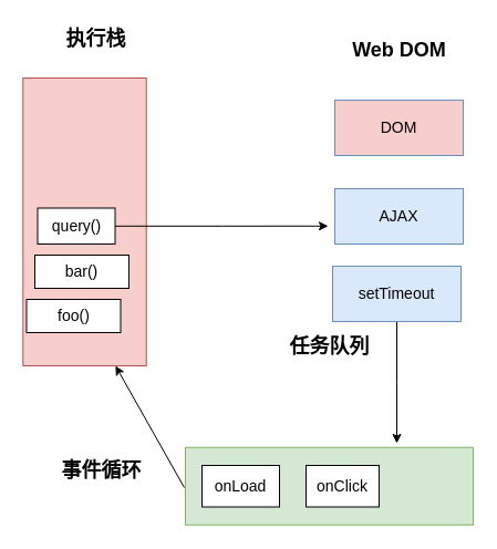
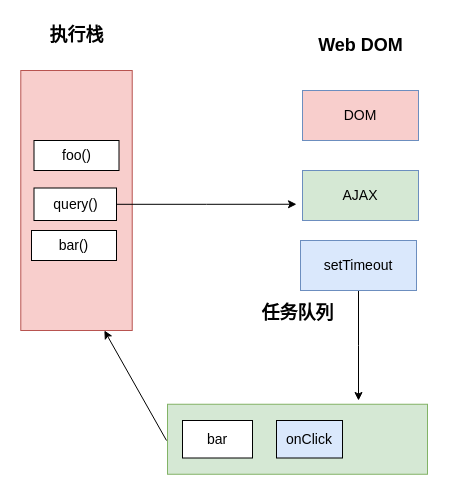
- <mxCell id="2" value="执行栈" style="text;html=1;align=center;verticalAlign=middle;resizable=0;points=[];autosize=1;fontSize=18;fontStyle=1" vertex="1" parent="1"><mxGeometry x="51" y="20" width="70" height="30" as="geometry" /></mxCell>
+ <mxCell id="2" value="执行栈" style="text;html=1;align=center;verticalAlign=middle;resizable=0;points=[];autosize=1;fontSize=18;fontStyle=1" vertex="1" parent="1"><mxGeometry x="41" y="20" width="70" height="30" as="geometry" /></mxCell>
- <mxCell id="6" value="AJAX" style="rounded=0;whiteSpace=wrap;html=1;fontSize=14;fillColor=#dae8fc;strokeColor=#6c8ebf;" vertex="1" parent="1"><mxGeometry x="302" y="170" width="116" height="50" as="geometry" /></mxCell>
+ <mxCell id="6" value="AJAX" style="rounded=0;whiteSpace=wrap;html=1;fontSize=14;fillColor=#d5e8d4;strokeColor=#6c8ebf;" vertex="1" parent="1"><mxGeometry x="302" y="170" width="116" height="50" as="geometry" /></mxCell>
- <mxCell id="18" value="query()" style="rounded=0;whiteSpace=wrap;html=1;fontSize=14;" vertex="1" parent="1"><mxGeometry x="33.5" y="187.5" width="70" height="32.5" as="geometry" /></mxCell>
+ <mxCell id="18" value="query()" style="rounded=0;whiteSpace=wrap;html=1;fontSize=14;" vertex="1" parent="1"><mxGeometry x="33.5" y="187.5" width="82.5" height="32.5" as="geometry" /></mxCell>
- <mxCell id="16" value="foo()" style="rounded=0;whiteSpace=wrap;html=1;fontSize=14;" vertex="1" parent="1"><mxGeometry x="23.5" y="270" width="85" height="30" as="geometry" /></mxCell>
+ <mxCell id="16" value="foo()" style="rounded=0;whiteSpace=wrap;html=1;fontSize=14;" vertex="1" parent="1"><mxGeometry x="33.5" y="140" width="85" height="30" as="geometry" /></mxCell>
- <mxCell id="15" value="&lt;b&gt;事件循环&lt;/b&gt;" style="text;html=1;align=center;verticalAlign=middle;resizable=0;points=[];autosize=1;fontSize=18;" vertex="1" parent="1"><mxGeometry x="46" y="410" width="90" height="30" as="geometry" /></mxCell>
- <mxCell id="11" value="onClick" style="rounded=0;whiteSpace=wrap;html=1;fontSize=14;" vertex="1" parent="1"><mxGeometry x="276" y="420" width="66" height="37.5" as="geometry" /></mxCell>
+ <mxCell id="11" value="onClick" style="rounded=0;whiteSpace=wrap;html=1;fontSize=14;fillColor=#dae8fc;" vertex="1" parent="1"><mxGeometry x="276" y="420" width="66" height="37.5" as="geometry" /></mxCell>
- <mxCell id="10" value="onLoad" style="rounded=0;whiteSpace=wrap;html=1;fontSize=14;" vertex="1" parent="1"><mxGeometry x="182" y="420" width="70" height="37.5" as="geometry" /></mxCell>
+ <mxCell id="10" value="bar" style="rounded=0;whiteSpace=wrap;html=1;fontSize=14;" vertex="1" parent="1"><mxGeometry x="182" y="420" width="70" height="37.5" as="geometry" /></mxCell>
